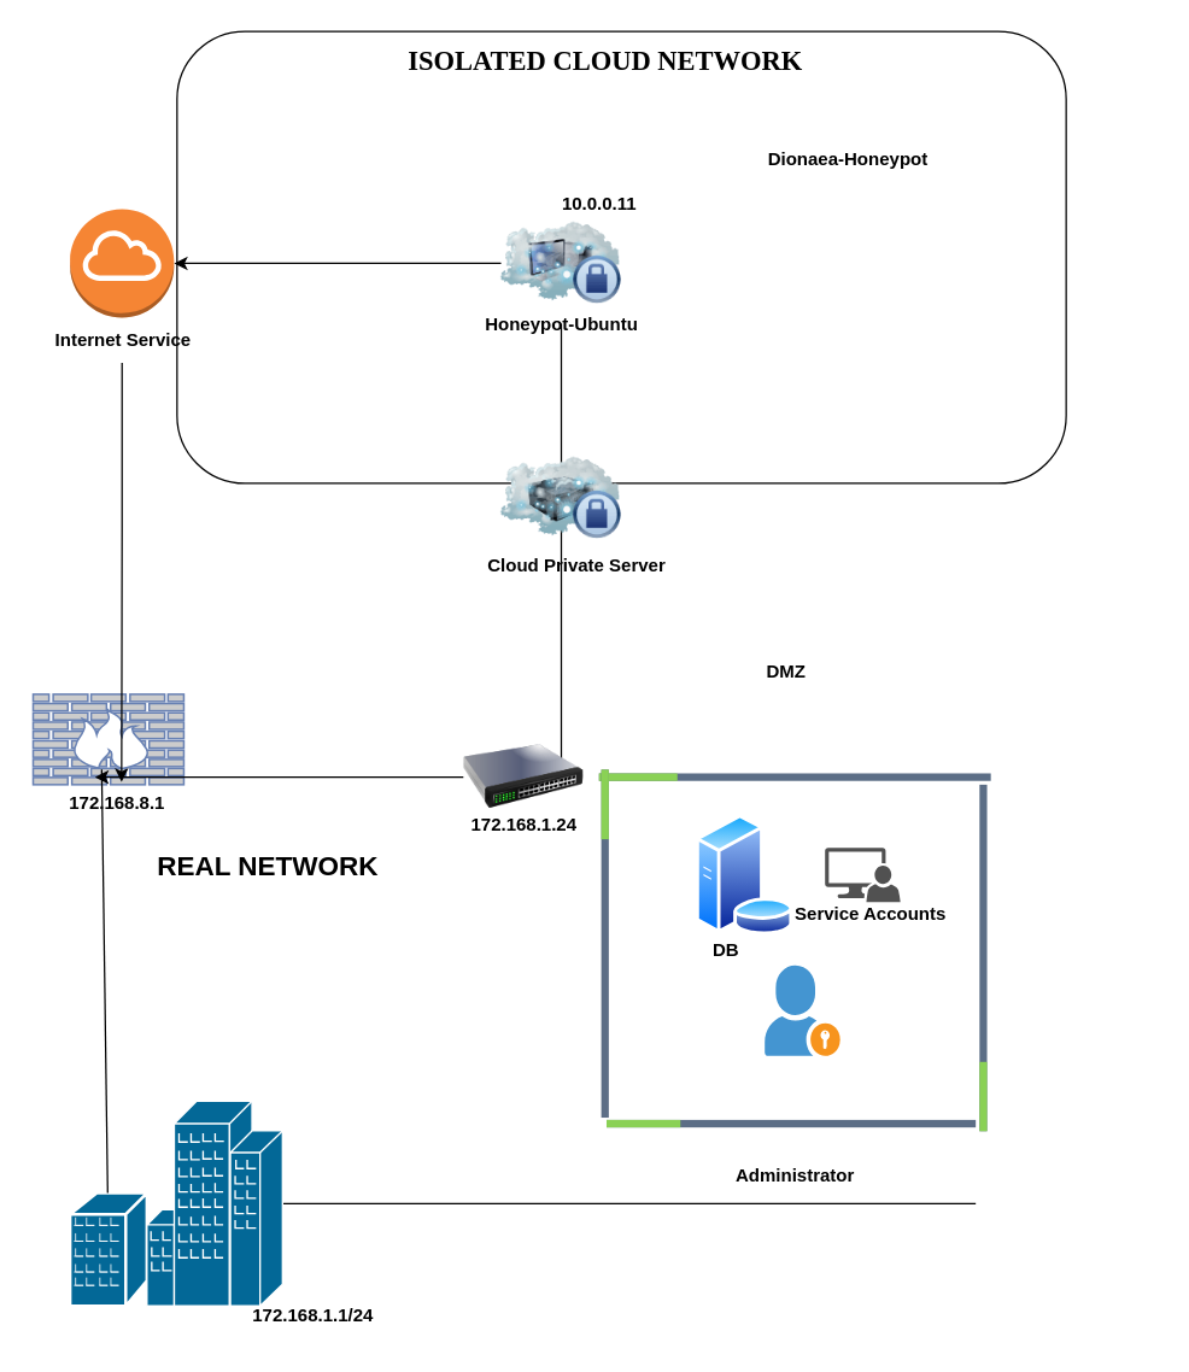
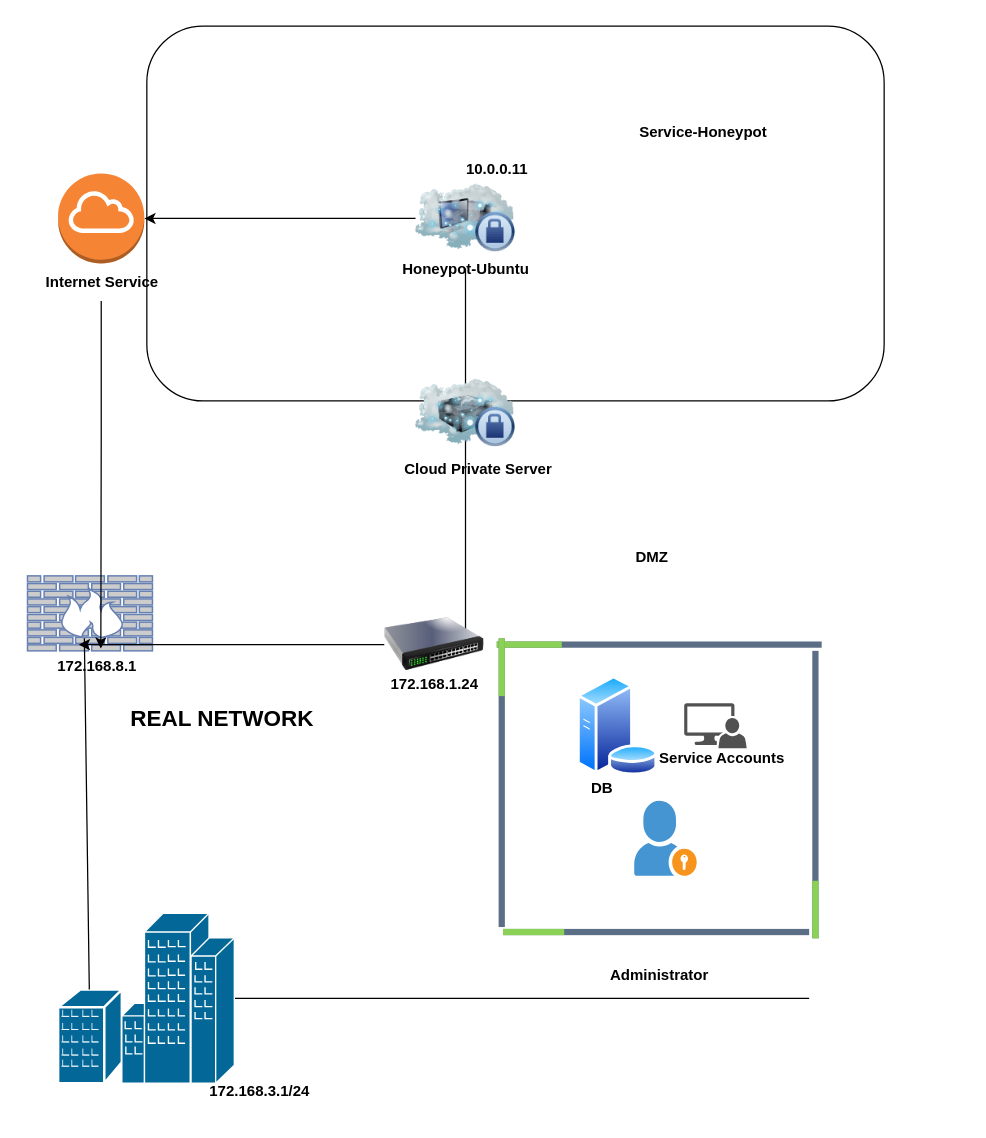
- <mxCell id="24" value="&lt;font style=&quot;font-size: 18px;&quot; face=&quot;Times New Roman&quot;&gt;&lt;b&gt;ISOLATED CLOUD NETWORK&lt;/b&gt;&lt;/font&gt;" style="text;html=1;align=center;verticalAlign=middle;resizable=0;points=[];autosize=1;strokeColor=none;fillColor=none;" vertex="1" parent="1"><mxGeometry x="256" y="20" width="290" height="40" as="geometry" /></mxCell>
- <mxCell id="33" value="&lt;b&gt;Dionaea-Honeypot&lt;/b&gt;" style="text;html=1;align=center;verticalAlign=middle;resizable=0;points=[];autosize=1;strokeColor=none;fillColor=none;" vertex="1" parent="1"><mxGeometry x="497" y="90" width="130" height="30" as="geometry" /></mxCell>
+ <mxCell id="33" value="&lt;b&gt;Service-Honeypot&lt;/b&gt;" style="text;html=1;align=center;verticalAlign=middle;resizable=0;points=[];autosize=1;strokeColor=none;fillColor=none;" vertex="1" parent="1"><mxGeometry x="497" y="90" width="130" height="30" as="geometry" /></mxCell>
- <mxCell id="26" value="&lt;b&gt;172.168.1.1/24&lt;/b&gt;" style="text;html=1;align=center;verticalAlign=middle;resizable=0;points=[];autosize=1;strokeColor=none;fillColor=none;" vertex="1" parent="1"><mxGeometry x="157" y="858" width="100" height="30" as="geometry" /></mxCell>
+ <mxCell id="26" value="&lt;b&gt;172.168.3.1/24&lt;/b&gt;" style="text;html=1;align=center;verticalAlign=middle;resizable=0;points=[];autosize=1;strokeColor=none;fillColor=none;" vertex="1" parent="1"><mxGeometry x="157" y="858" width="100" height="30" as="geometry" /></mxCell>
